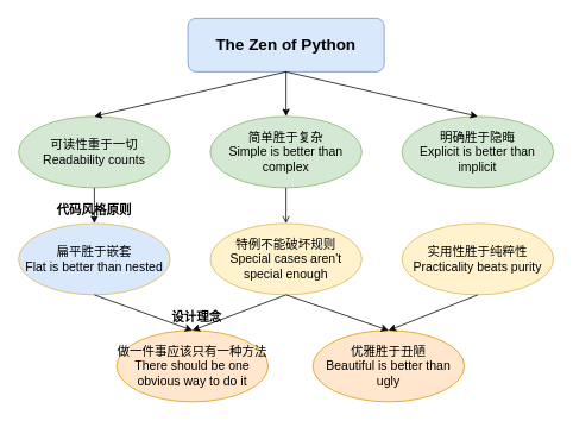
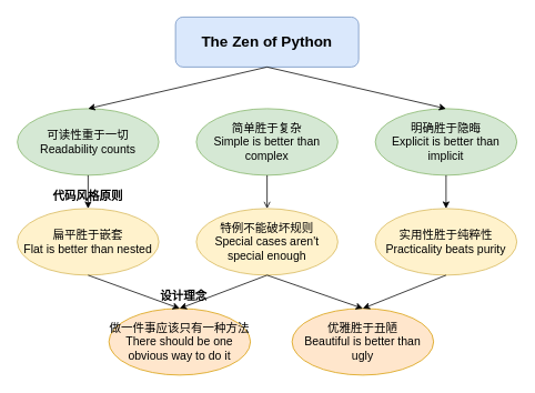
- <mxCell id="14" value="" style="endArrow=classic;html=1;exitX=0.5;exitY=1;exitDx=0;exitDy=0;entryX=0.5;entryY=0;entryDx=0;entryDy=0;" parent="1" source="2" target="4" edge="1"><mxGeometry width="50" height="50" relative="1" as="geometry"><mxPoint x="330" y="90" as="sourcePoint" /><mxPoint x="115" y="140" as="targetPoint" /></mxGeometry></mxCell>
+ <mxCell id="18" value="" style="endArrow=classic;html=1;exitX=0.5;exitY=1;exitDx=0;exitDy=0;entryX=0.5;entryY=0;entryDx=0;entryDy=0;" parent="1" source="5" target="8" edge="1"><mxGeometry width="50" height="50" relative="1" as="geometry"><mxPoint x="330" y="220" as="sourcePoint" /><mxPoint x="330" y="260" as="targetPoint" /></mxGeometry></mxCell>
- <mxCell id="6" value="扁平胜于嵌套&lt;br&gt;Flat is better than nested" style="ellipse;whiteSpace=wrap;html=1;fillColor=#dae8fc;strokeColor=#d6b656;fontSize=14;" parent="1" vertex="1"><mxGeometry x="20" y="250" width="170" height="80" as="geometry" /></mxCell>
+ <mxCell id="6" value="扁平胜于嵌套&lt;br&gt;Flat is better than nested" style="ellipse;whiteSpace=wrap;html=1;fillColor=#fff2cc;strokeColor=#d6b656;fontSize=14;" parent="1" vertex="1"><mxGeometry x="20" y="250" width="170" height="80" as="geometry" /></mxCell>
